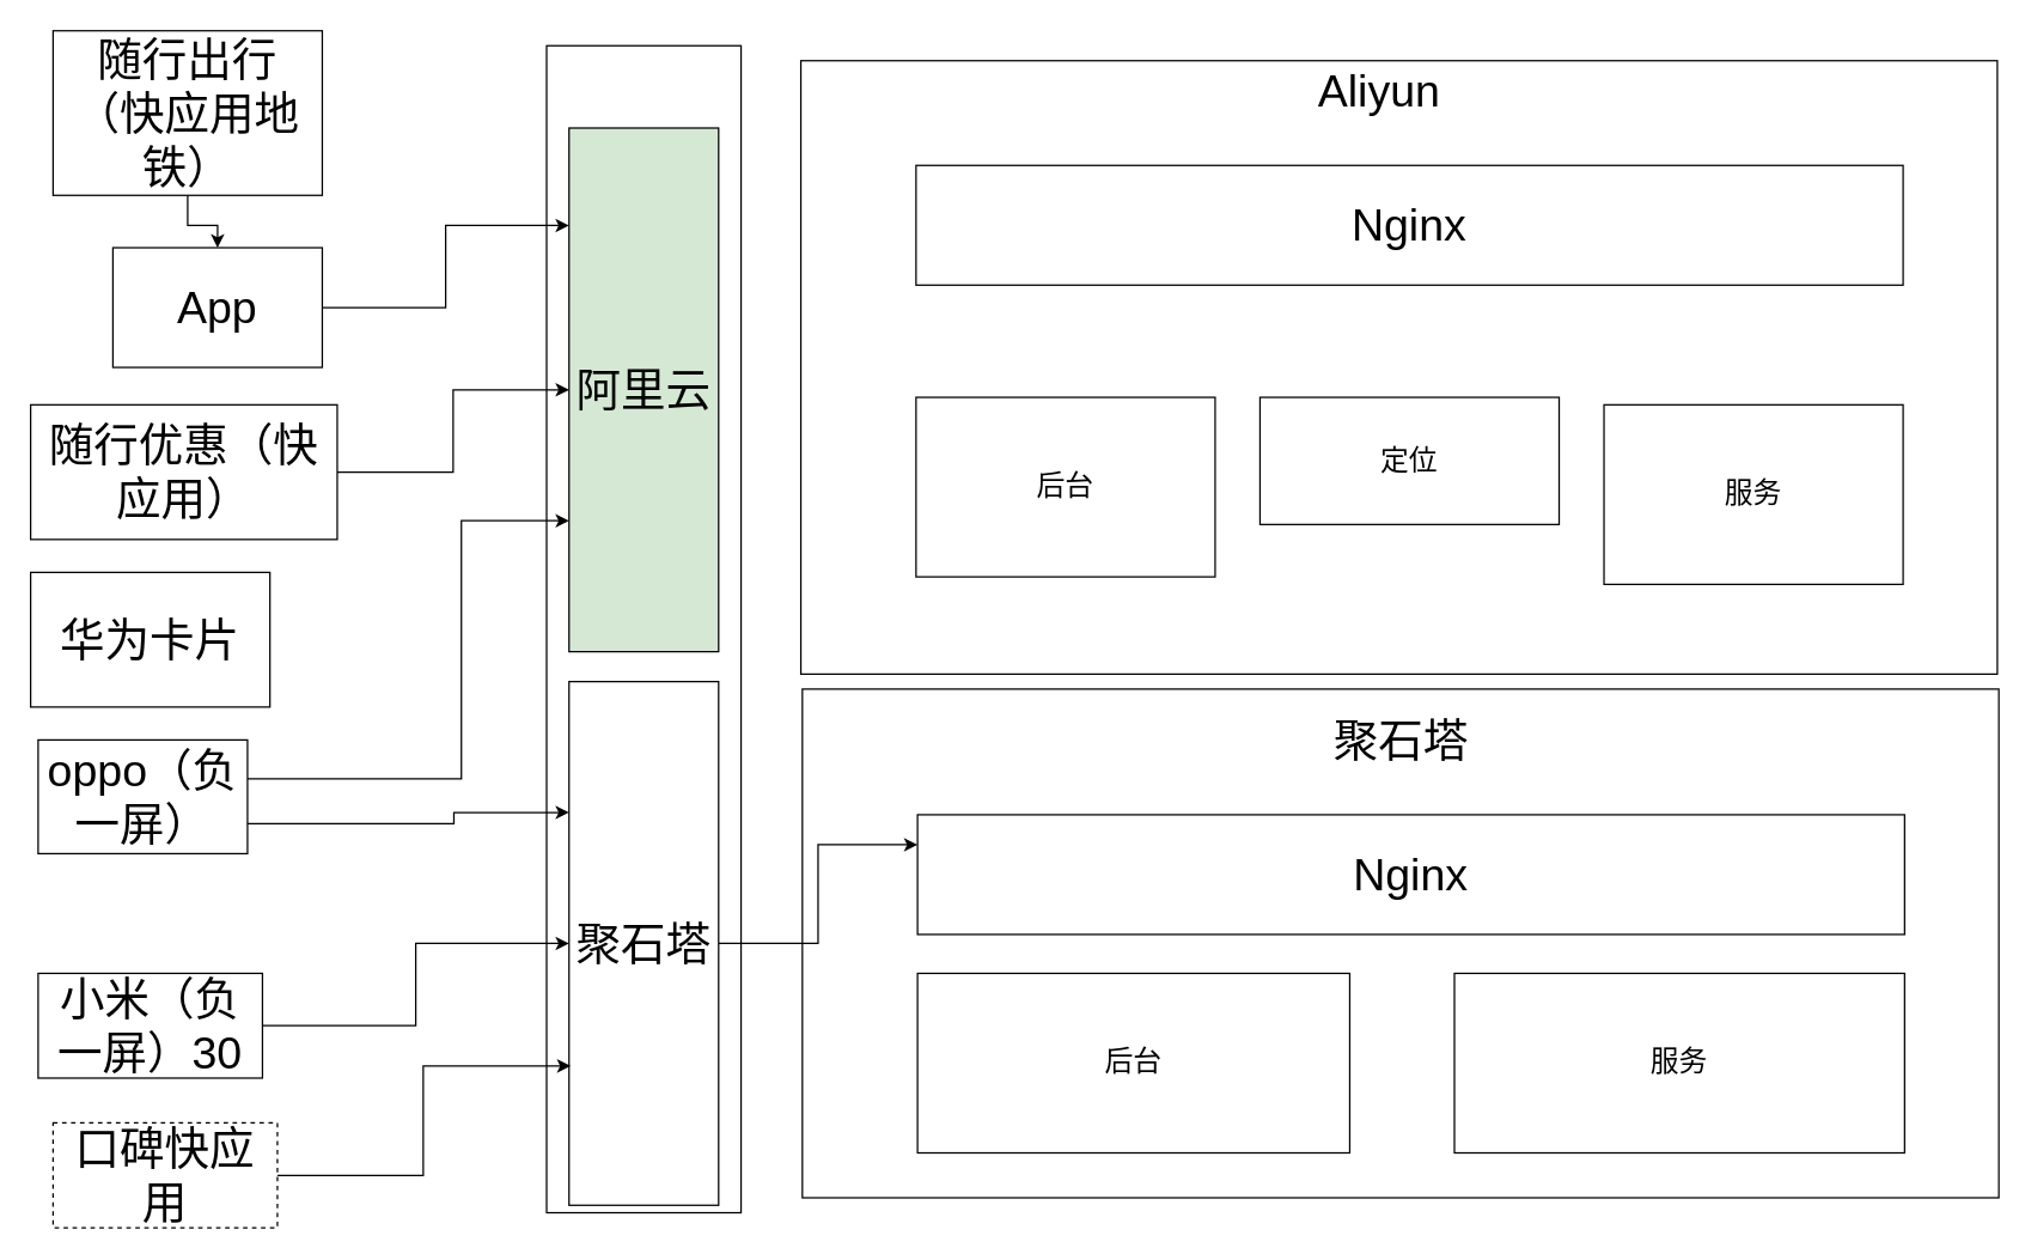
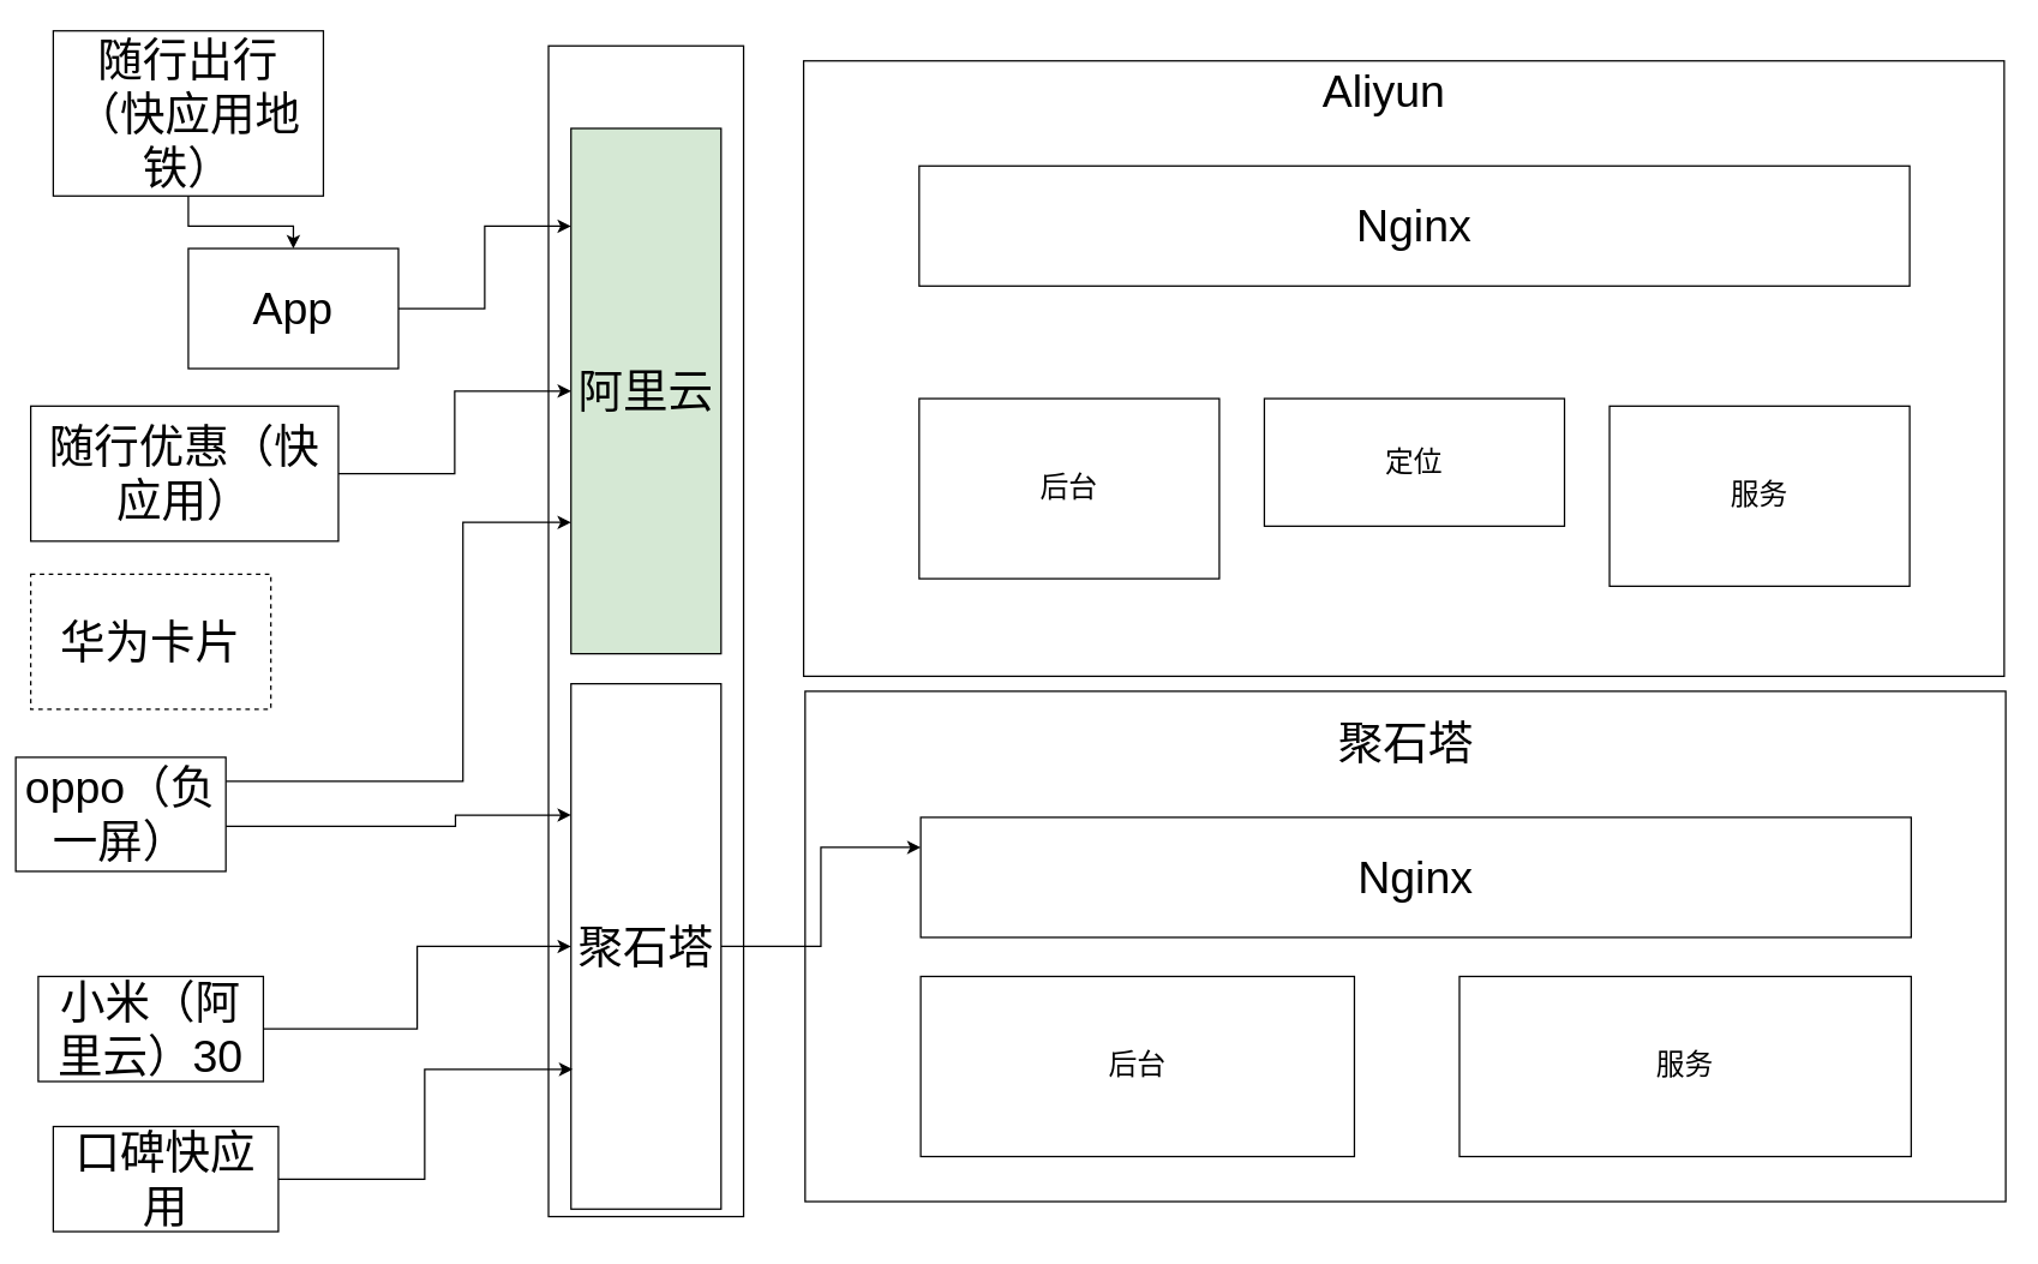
- <mxCell id="18" value="App" style="rounded=0;whiteSpace=wrap;html=1;fontSize=30;" parent="1" vertex="1"><mxGeometry x="75" y="165" width="140" height="80" as="geometry" /></mxCell>
+ <mxCell id="18" value="App" style="rounded=0;whiteSpace=wrap;html=1;fontSize=30;" parent="1" vertex="1"><mxGeometry x="125" y="165" width="140" height="80" as="geometry" /></mxCell>
- <mxCell id="28" value="华为卡片" style="rounded=0;whiteSpace=wrap;html=1;fontSize=30;" parent="1" vertex="1"><mxGeometry x="20" y="382" width="160" height="90" as="geometry" /></mxCell>
+ <mxCell id="28" value="华为卡片" style="rounded=0;whiteSpace=wrap;html=1;fontSize=30;dashed=1;" parent="1" vertex="1"><mxGeometry x="20" y="382" width="160" height="90" as="geometry" /></mxCell>
- <mxCell id="25" value="oppo（负一屏）" style="rounded=0;whiteSpace=wrap;html=1;fontSize=30;" parent="1" vertex="1"><mxGeometry x="25" y="494" width="140" height="76" as="geometry" /></mxCell>
+ <mxCell id="25" value="oppo（负一屏）" style="rounded=0;whiteSpace=wrap;html=1;fontSize=30;" parent="1" vertex="1"><mxGeometry x="10" y="504" width="140" height="76" as="geometry" /></mxCell>
- <mxCell id="22" value="小米（负一屏）30" style="rounded=0;whiteSpace=wrap;html=1;fontSize=30;" parent="1" vertex="1"><mxGeometry x="25" y="650" width="150" height="70" as="geometry" /></mxCell>
+ <mxCell id="22" value="小米（阿里云）30" style="rounded=0;whiteSpace=wrap;html=1;fontSize=30;" parent="1" vertex="1"><mxGeometry x="25" y="650" width="150" height="70" as="geometry" /></mxCell>
- <mxCell id="30" value="口碑快应用" style="rounded=0;whiteSpace=wrap;html=1;fontSize=30;dashed=1;" parent="1" vertex="1"><mxGeometry x="35" y="750" width="150" height="70" as="geometry" /></mxCell>
+ <mxCell id="30" value="口碑快应用" style="rounded=0;whiteSpace=wrap;html=1;fontSize=30;" parent="1" vertex="1"><mxGeometry x="35" y="750" width="150" height="70" as="geometry" /></mxCell>
